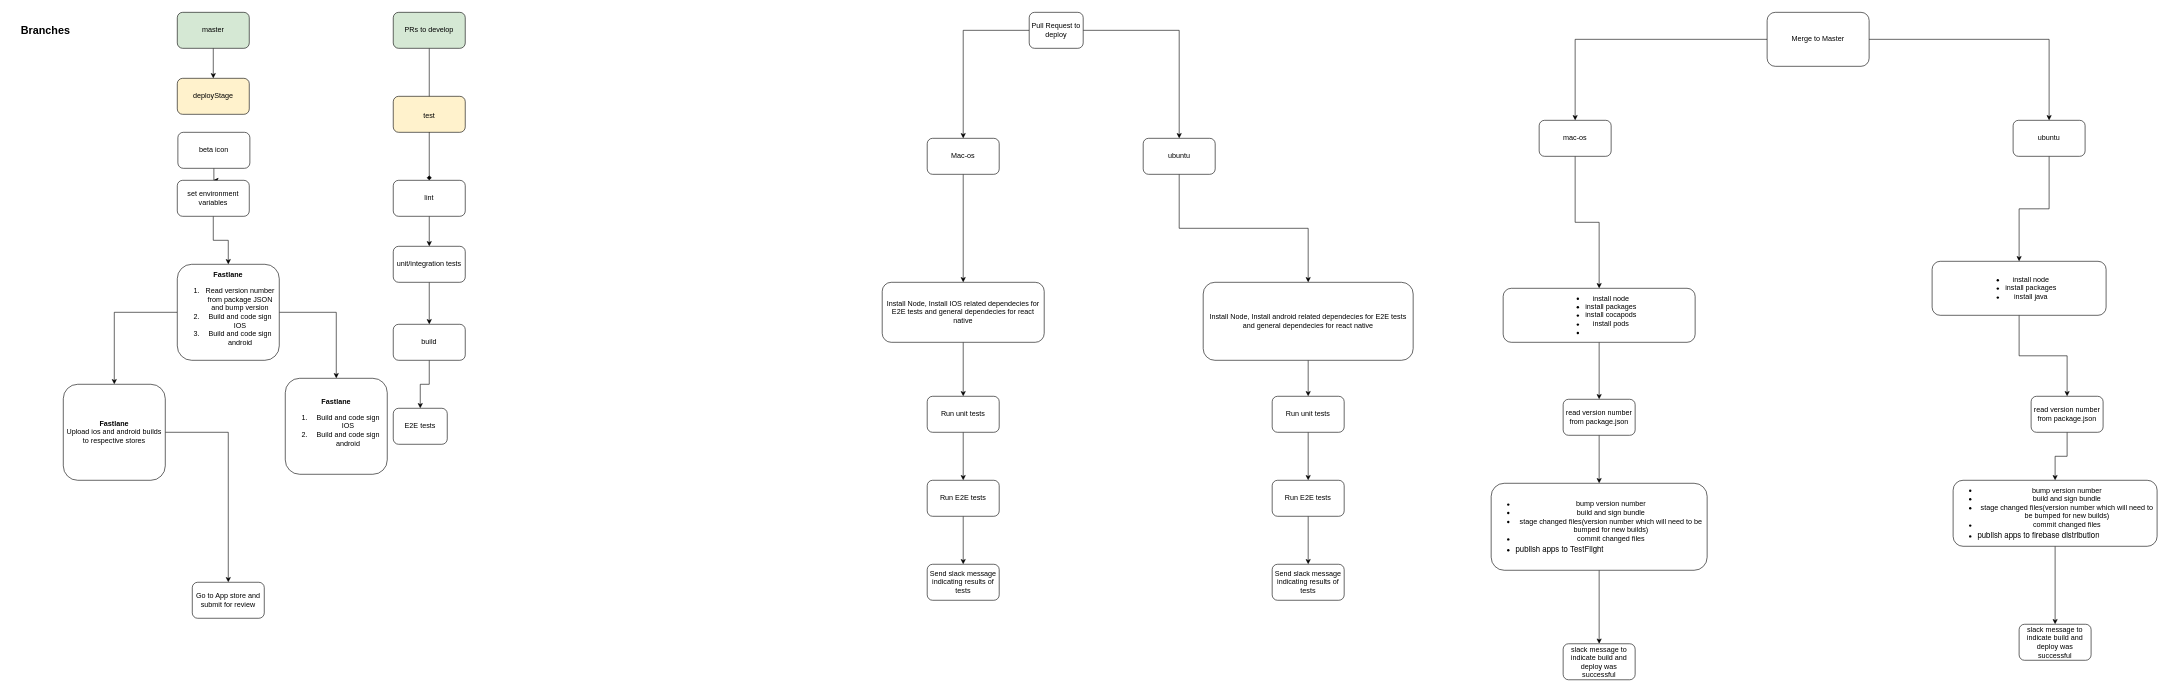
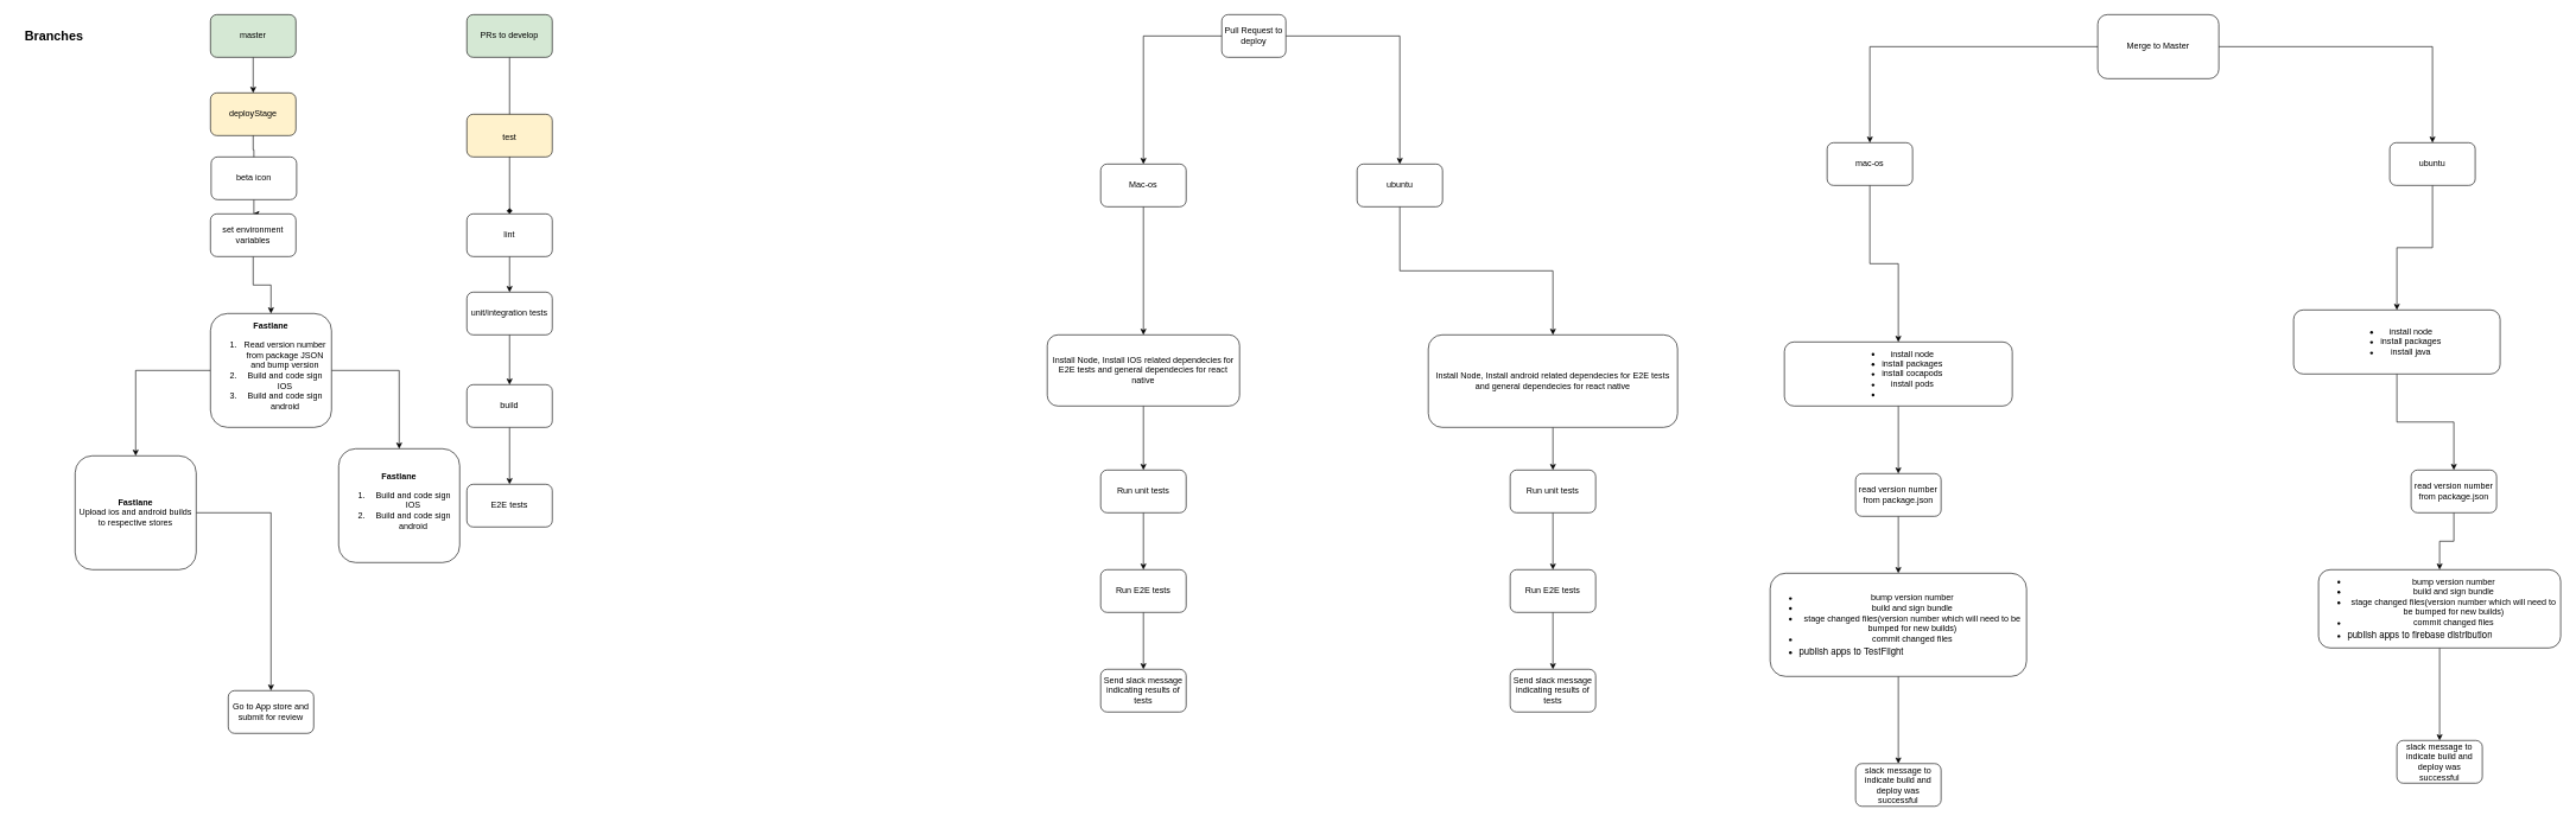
+ <mxCell id="26" value="" style="edgeStyle=orthogonalEdgeStyle;rounded=0;orthogonalLoop=1;jettySize=auto;html=1;endArrow=none;" edge="1" parent="1" source="7" target="25"><mxGeometry relative="1" as="geometry"><mxPoint x="355" y="220" as="sourcePoint" /><mxPoint x="355" y="300" as="targetPoint" /></mxGeometry></mxCell>
- <mxCell id="22" value="E2E tests" style="whiteSpace=wrap;html=1;rounded=1;" parent="1" vertex="1"><mxGeometry x="655" y="680" width="90" height="60" as="geometry" /></mxCell>
+ <mxCell id="22" value="E2E tests" style="whiteSpace=wrap;html=1;rounded=1;" parent="1" vertex="1"><mxGeometry x="655" y="680" width="120" height="60" as="geometry" /></mxCell>
